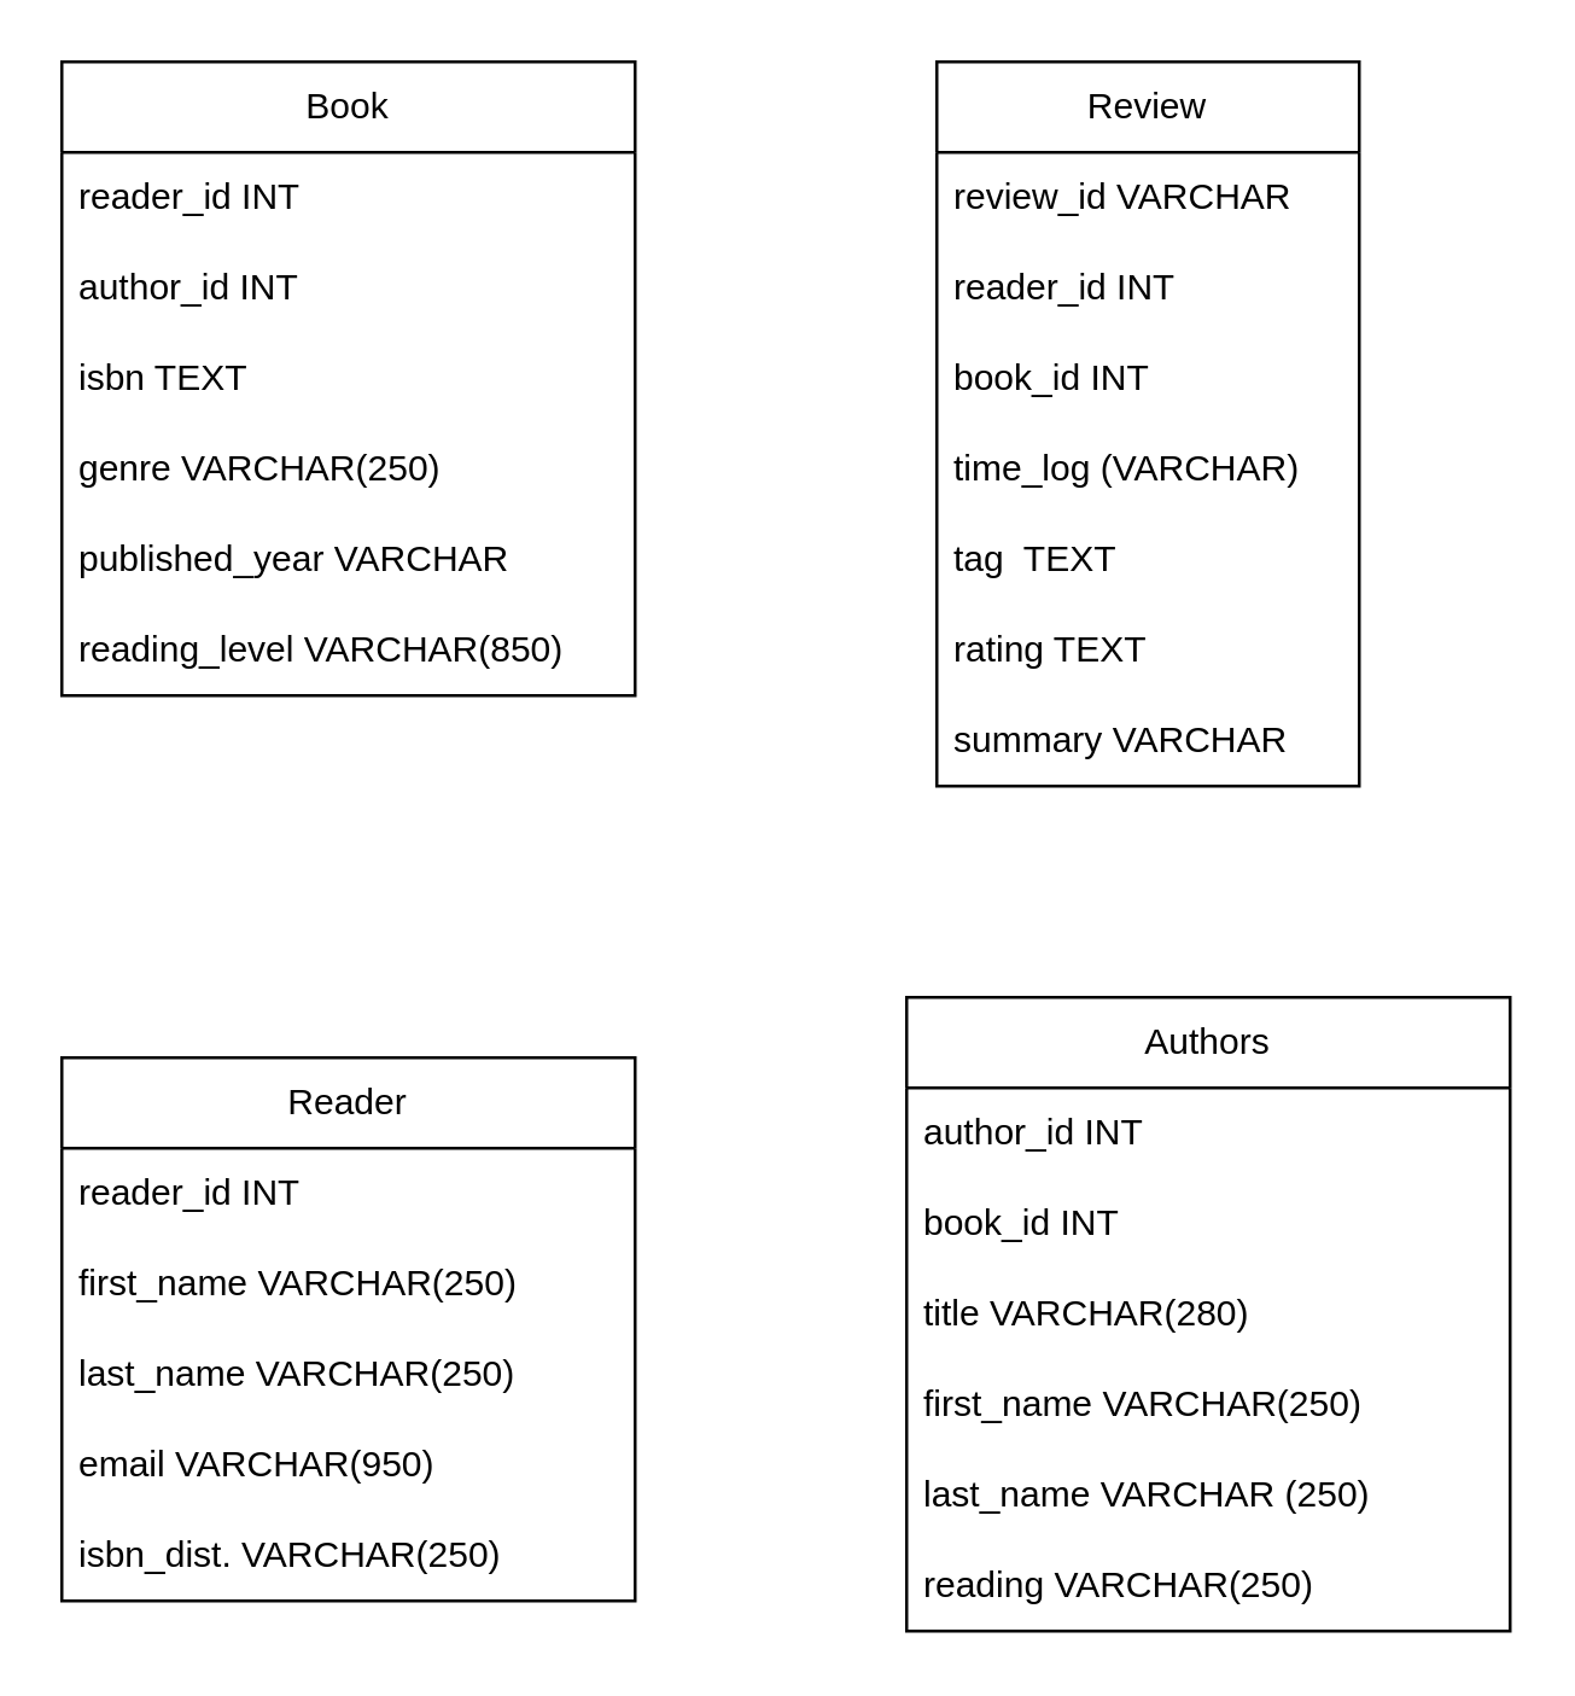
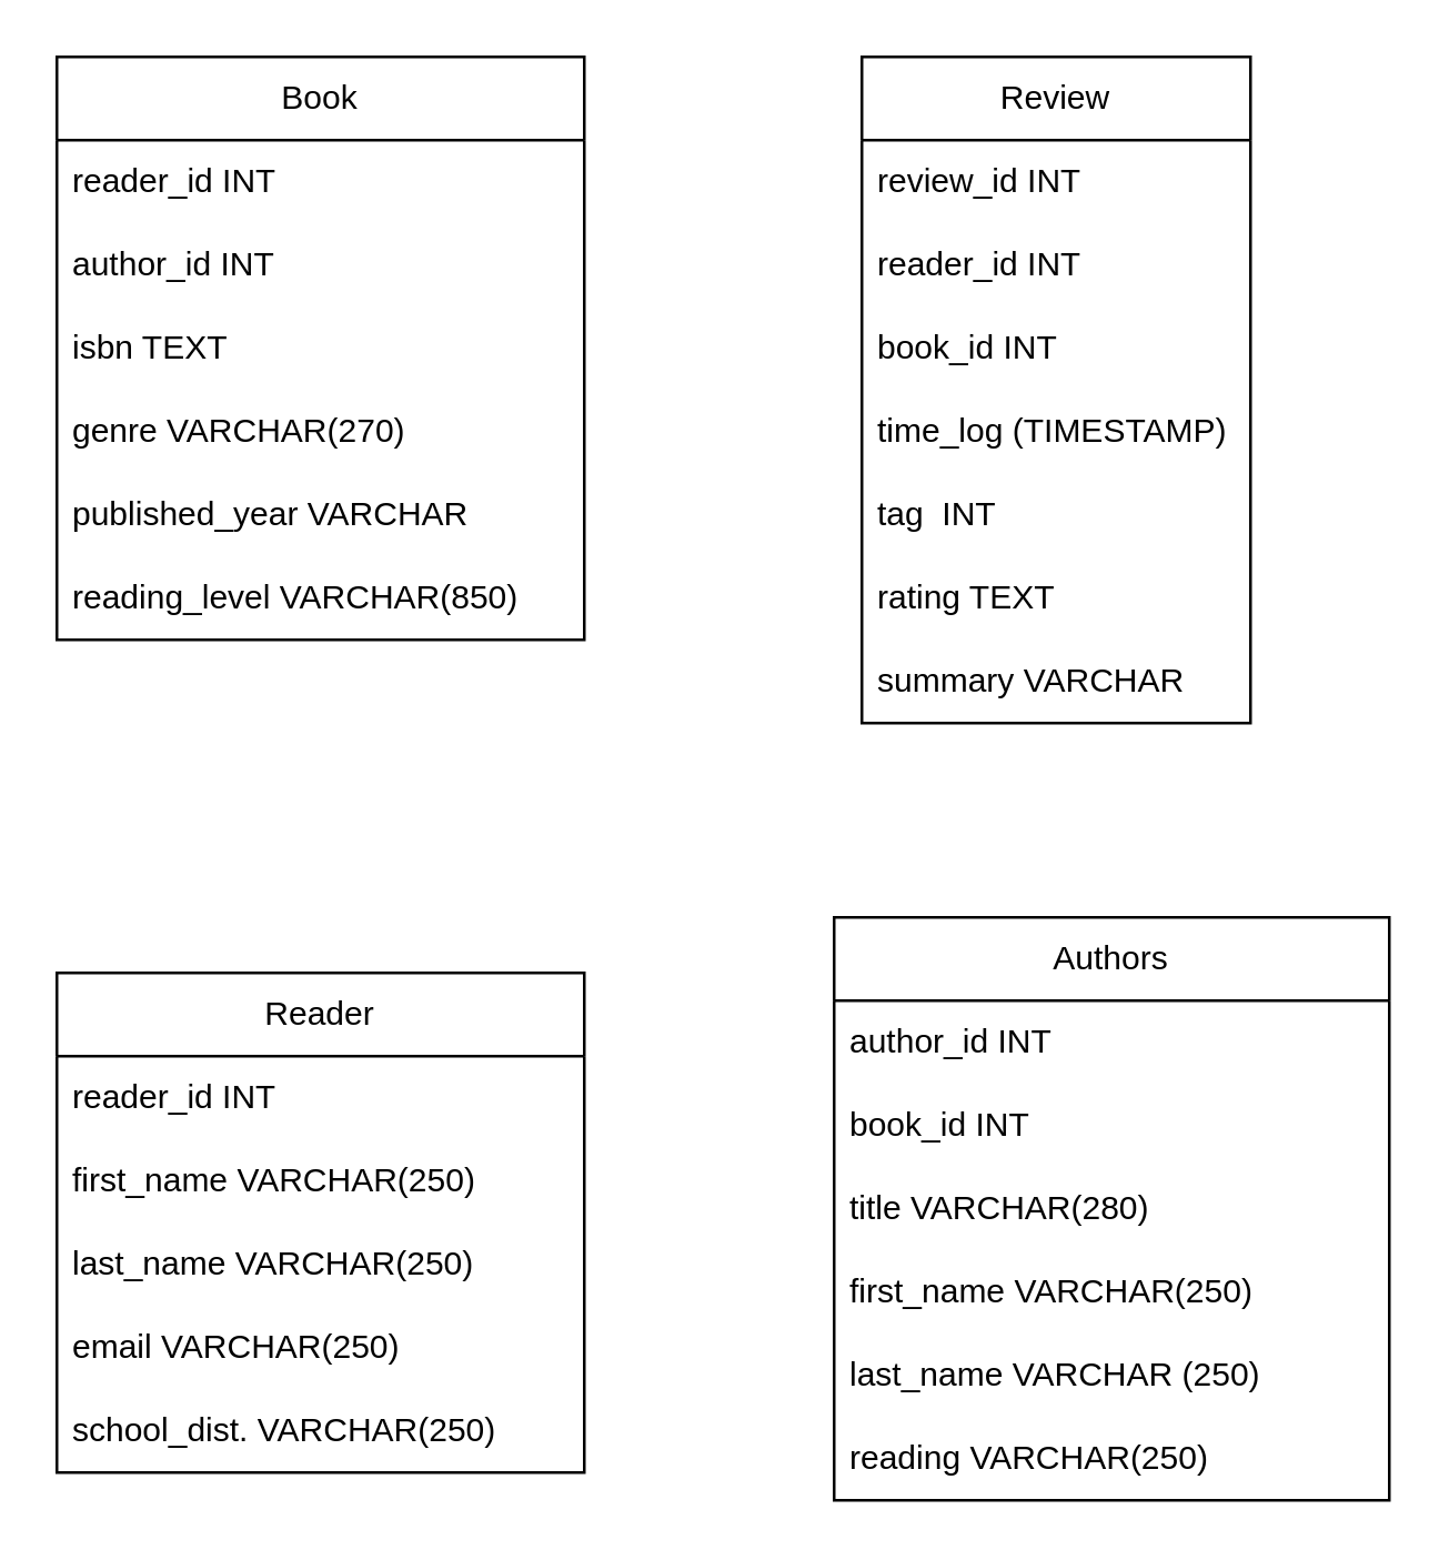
- <mxCell id="10" value="review_id VARCHAR" style="text;strokeColor=none;fillColor=none;align=left;verticalAlign=middle;spacingLeft=4;spacingRight=4;overflow=hidden;points=[[0,0.5],[1,0.5]];portConstraint=eastwest;rotatable=0;whiteSpace=wrap;html=1;" vertex="1" parent="9"><mxGeometry y="30" width="140" height="30" as="geometry" /></mxCell>
+ <mxCell id="10" value="review_id INT" style="text;strokeColor=none;fillColor=none;align=left;verticalAlign=middle;spacingLeft=4;spacingRight=4;overflow=hidden;points=[[0,0.5],[1,0.5]];portConstraint=eastwest;rotatable=0;whiteSpace=wrap;html=1;" vertex="1" parent="9"><mxGeometry y="30" width="140" height="30" as="geometry" /></mxCell>
- <mxCell id="6" value="genre VARCHAR(250)" style="text;strokeColor=none;fillColor=none;align=left;verticalAlign=middle;spacingLeft=4;spacingRight=4;overflow=hidden;points=[[0,0.5],[1,0.5]];portConstraint=eastwest;rotatable=0;whiteSpace=wrap;html=1;" vertex="1" parent="2"><mxGeometry y="120" width="190" height="30" as="geometry" /></mxCell>
+ <mxCell id="6" value="genre VARCHAR(270)" style="text;strokeColor=none;fillColor=none;align=left;verticalAlign=middle;spacingLeft=4;spacingRight=4;overflow=hidden;points=[[0,0.5],[1,0.5]];portConstraint=eastwest;rotatable=0;whiteSpace=wrap;html=1;" vertex="1" parent="2"><mxGeometry y="120" width="190" height="30" as="geometry" /></mxCell>
- <mxCell id="13" value="time_log (VARCHAR)" style="text;strokeColor=none;fillColor=none;align=left;verticalAlign=middle;spacingLeft=4;spacingRight=4;overflow=hidden;points=[[0,0.5],[1,0.5]];portConstraint=eastwest;rotatable=0;whiteSpace=wrap;html=1;" vertex="1" parent="9"><mxGeometry y="120" width="140" height="30" as="geometry" /></mxCell>
+ <mxCell id="13" value="time_log (TIMESTAMP)" style="text;strokeColor=none;fillColor=none;align=left;verticalAlign=middle;spacingLeft=4;spacingRight=4;overflow=hidden;points=[[0,0.5],[1,0.5]];portConstraint=eastwest;rotatable=0;whiteSpace=wrap;html=1;" vertex="1" parent="9"><mxGeometry y="120" width="140" height="30" as="geometry" /></mxCell>
- <mxCell id="14" value="tag&amp;nbsp; TEXT" style="text;strokeColor=none;fillColor=none;align=left;verticalAlign=middle;spacingLeft=4;spacingRight=4;overflow=hidden;points=[[0,0.5],[1,0.5]];portConstraint=eastwest;rotatable=0;whiteSpace=wrap;html=1;" vertex="1" parent="9"><mxGeometry y="150" width="140" height="30" as="geometry" /></mxCell>
+ <mxCell id="14" value="tag&amp;nbsp; INT" style="text;strokeColor=none;fillColor=none;align=left;verticalAlign=middle;spacingLeft=4;spacingRight=4;overflow=hidden;points=[[0,0.5],[1,0.5]];portConstraint=eastwest;rotatable=0;whiteSpace=wrap;html=1;" vertex="1" parent="9"><mxGeometry y="150" width="140" height="30" as="geometry" /></mxCell>
- <mxCell id="28" value="email VARCHAR(950)" style="text;strokeColor=none;fillColor=none;align=left;verticalAlign=middle;spacingLeft=4;spacingRight=4;overflow=hidden;points=[[0,0.5],[1,0.5]];portConstraint=eastwest;rotatable=0;whiteSpace=wrap;html=1;" vertex="1" parent="24"><mxGeometry y="120" width="190" height="30" as="geometry" /></mxCell>
+ <mxCell id="28" value="email VARCHAR(250)" style="text;strokeColor=none;fillColor=none;align=left;verticalAlign=middle;spacingLeft=4;spacingRight=4;overflow=hidden;points=[[0,0.5],[1,0.5]];portConstraint=eastwest;rotatable=0;whiteSpace=wrap;html=1;" vertex="1" parent="24"><mxGeometry y="120" width="190" height="30" as="geometry" /></mxCell>
- <mxCell id="29" value="isbn_dist. VARCHAR(250)" style="text;strokeColor=none;fillColor=none;align=left;verticalAlign=middle;spacingLeft=4;spacingRight=4;overflow=hidden;points=[[0,0.5],[1,0.5]];portConstraint=eastwest;rotatable=0;whiteSpace=wrap;html=1;" vertex="1" parent="24"><mxGeometry y="150" width="190" height="30" as="geometry" /></mxCell>
+ <mxCell id="29" value="school_dist. VARCHAR(250)" style="text;strokeColor=none;fillColor=none;align=left;verticalAlign=middle;spacingLeft=4;spacingRight=4;overflow=hidden;points=[[0,0.5],[1,0.5]];portConstraint=eastwest;rotatable=0;whiteSpace=wrap;html=1;" vertex="1" parent="24"><mxGeometry y="150" width="190" height="30" as="geometry" /></mxCell>
